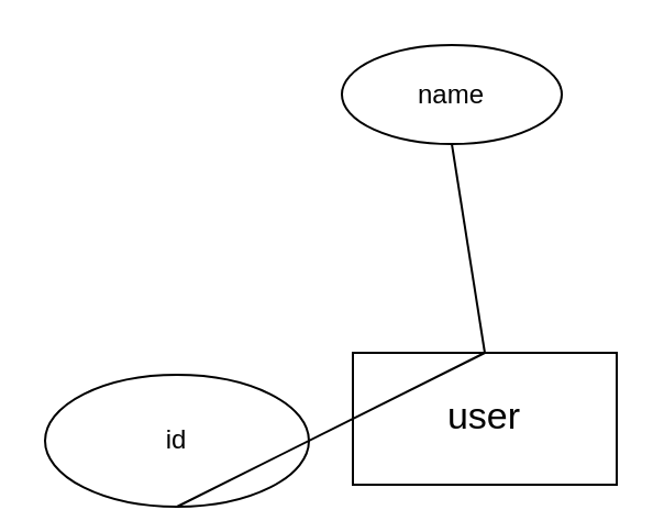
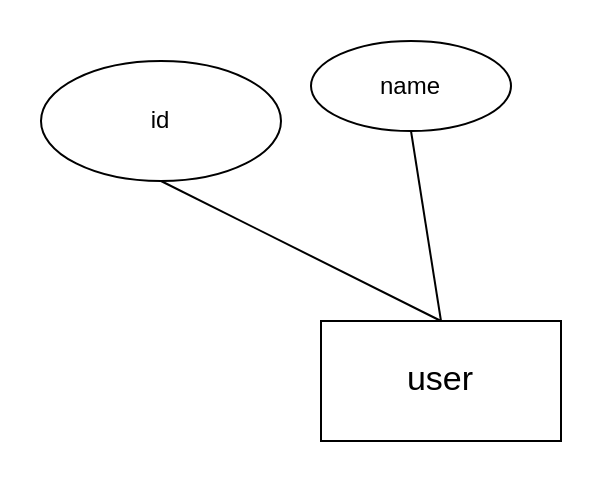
- <mxCell id="3" value="id" style="ellipse;whiteSpace=wrap;html=1;" vertex="1" parent="1"><mxGeometry x="20" y="170" width="120" height="60" as="geometry" /></mxCell>
+ <mxCell id="3" value="id" style="ellipse;whiteSpace=wrap;html=1;" vertex="1" parent="1"><mxGeometry x="20" y="30" width="120" height="60" as="geometry" /></mxCell>
